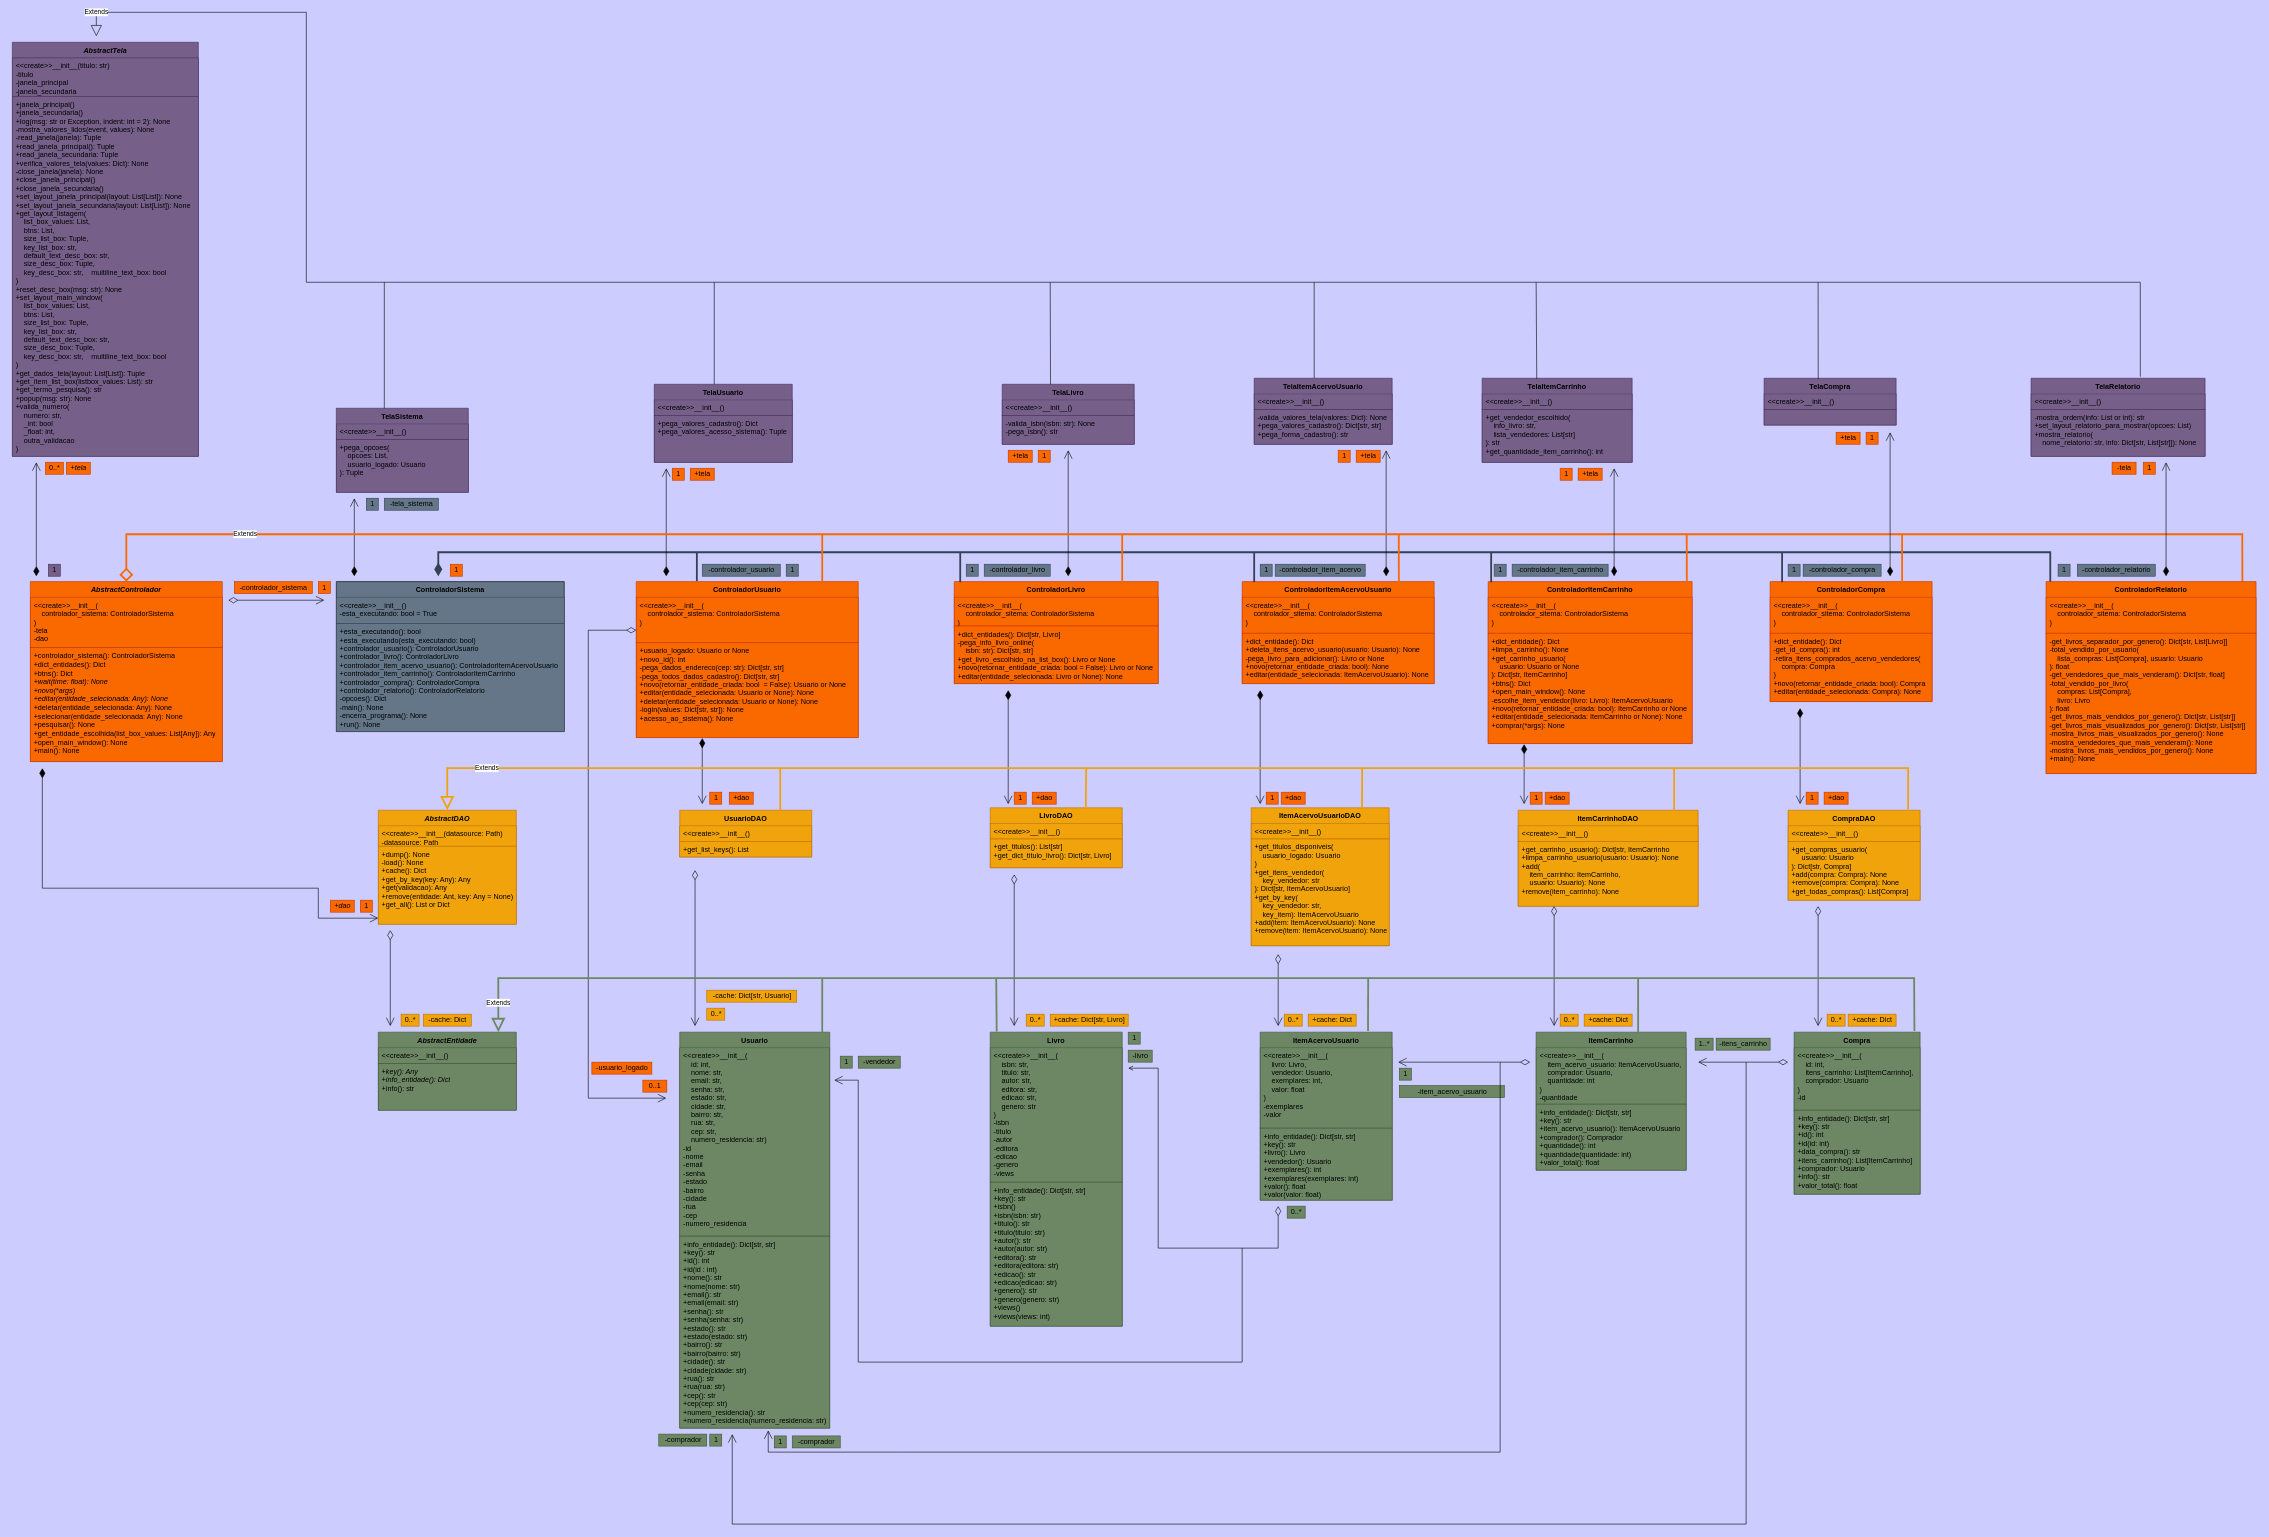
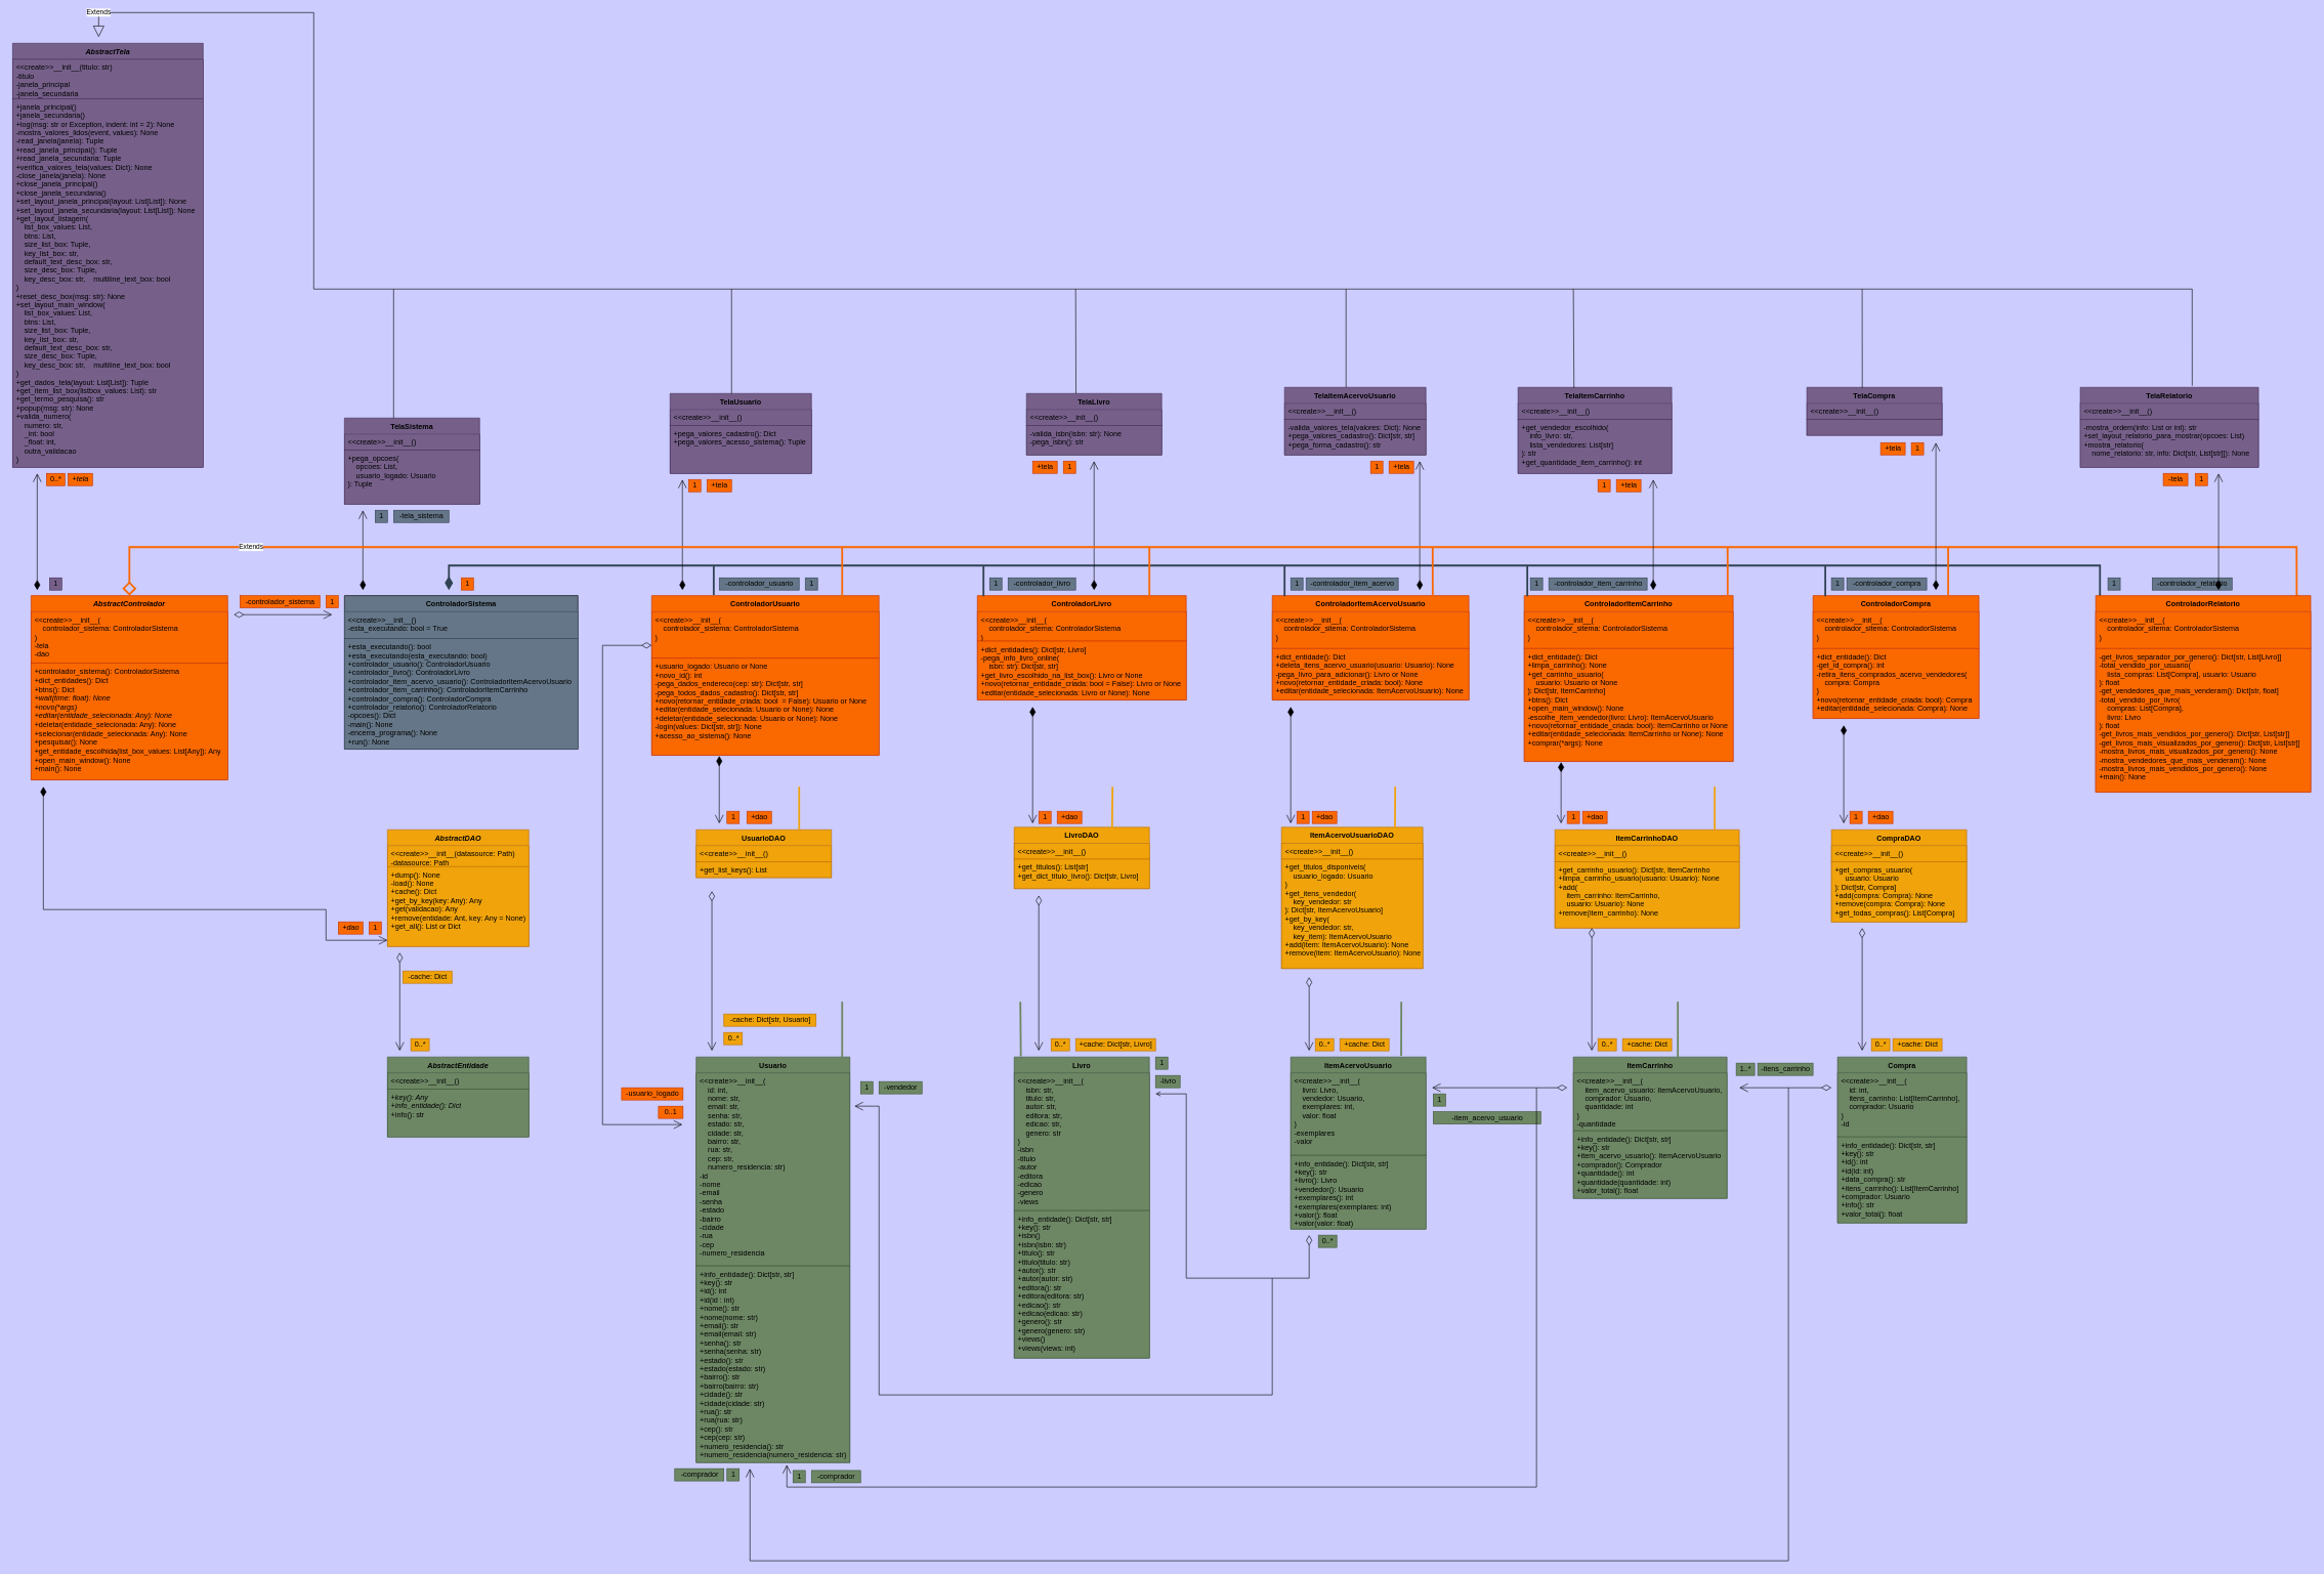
- <mxCell id="192" value="-controlador_relatorio" style="text;html=1;align=center;verticalAlign=middle;resizable=0;points=[];autosize=1;strokeColor=#314354;fillColor=#647687;fontFamily=Helvetica;fontColor=#000000;" parent="1" vertex="1"><mxGeometry x="3462" y="940" width="130" height="20" as="geometry" /></mxCell>
+ <mxCell id="192" value="-controlador_relatorio" style="text;html=1;align=center;verticalAlign=middle;resizable=0;points=[];autosize=1;strokeColor=#314354;fillColor=#647687;fontFamily=Helvetica;fontColor=#000000;" parent="1" vertex="1"><mxGeometry x="3502" y="940" width="130" height="20" as="geometry" /></mxCell>
- <mxCell id="202" value="Extends" style="endArrow=block;endSize=16;endFill=0;html=1;rounded=0;shadow=0;fontFamily=Helvetica;fontColor=#000000;strokeColor=#f0a30d;strokeWidth=3;entryX=0.5;entryY=0;entryDx=0;entryDy=0;exitX=0.909;exitY=-0.007;exitDx=0;exitDy=0;exitPerimeter=0;" parent="1" source="169" target="17" edge="1"><mxGeometry x="0.894" width="160" relative="1" as="geometry"><mxPoint x="2370" y="1270" as="sourcePoint" /><mxPoint x="1080" y="1270" as="targetPoint" /><Array as="points"><mxPoint x="3180" y="1280" /><mxPoint x="745" y="1280" /></Array><mxPoint as="offset" /></mxGeometry></mxCell>
- <mxCell id="197" value="Extends" style="endArrow=block;endSize=16;endFill=0;html=1;rounded=0;fontFamily=Helvetica;fontColor=#000000;strokeColor=#6d8763;strokeWidth=3;entryX=0.87;entryY=0;entryDx=0;entryDy=0;entryPerimeter=0;exitX=0.955;exitY=-0.007;exitDx=0;exitDy=0;exitPerimeter=0;fillColor=#6d8764;shadow=0;" parent="1" source="172" target="47" edge="1"><mxGeometry x="0.961" width="160" relative="1" as="geometry"><mxPoint x="3210" y="1640" as="sourcePoint" /><mxPoint x="1100" y="1610" as="targetPoint" /><Array as="points"><mxPoint x="3190" y="1630" /><mxPoint x="830" y="1630" /></Array><mxPoint as="offset" /></mxGeometry></mxCell>
- <mxCell id="51" value="-cache: Dict" style="text;html=1;align=center;verticalAlign=middle;resizable=0;points=[];autosize=1;strokeColor=#BD7000;fillColor=#f0a30a;fontFamily=Helvetica;fontColor=#000000;" parent="1" vertex="1"><mxGeometry x="705" y="1690" width="80" height="20" as="geometry" /></mxCell>
+ <mxCell id="51" value="-cache: Dict" style="text;html=1;align=center;verticalAlign=middle;resizable=0;points=[];autosize=1;strokeColor=#BD7000;fillColor=#f0a30a;fontFamily=Helvetica;fontColor=#000000;" parent="1" vertex="1"><mxGeometry x="655" y="1580" width="80" height="20" as="geometry" /></mxCell>
- <mxCell id="99" value="-usuario_logado" style="text;html=1;align=center;verticalAlign=middle;resizable=0;points=[];autosize=1;strokeColor=#C73500;fillColor=#fa6800;fontFamily=Helvetica;fontColor=#000000;" parent="1" vertex="1"><mxGeometry x="986" y="1770" width="100" height="20" as="geometry" /></mxCell>
+ <mxCell id="99" value="-usuario_logado" style="text;html=1;align=center;verticalAlign=middle;resizable=0;points=[];autosize=1;strokeColor=#C73500;fillColor=#fa6800;fontFamily=Helvetica;fontColor=#000000;" parent="1" vertex="1"><mxGeometry x="1011" y="1770" width="100" height="20" as="geometry" /></mxCell>
